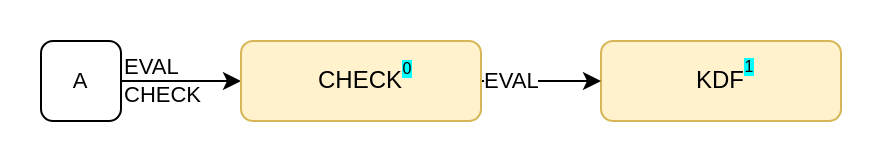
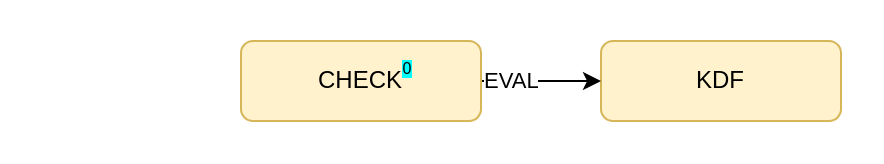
- <mxCell id="5" value="&lt;font style=&quot;background-color: rgb(0 , 255 , 255) ; font-size: 8px&quot;&gt;1&lt;/font&gt;" style="text;html=1;align=center;verticalAlign=middle;resizable=0;points=[];;autosize=1;" parent="1" vertex="1"><mxGeometry x="364" y="22" width="20" height="20" as="geometry" /></mxCell>
- <mxCell id="2" value="&lt;font color=&quot;#000000&quot;&gt;A&lt;/font&gt;" style="rounded=1;whiteSpace=wrap;html=1;labelBackgroundColor=none;fontSize=11;fontColor=#3333FF;" parent="1" vertex="1"><mxGeometry x="20" y="20" width="40" height="40" as="geometry" /></mxCell>
- <mxCell id="3" value="&lt;font color=&quot;#000000&quot;&gt;EVAL&lt;br&gt;CHECK&lt;br&gt;&lt;/font&gt;" style="edgeStyle=orthogonalEdgeStyle;rounded=1;orthogonalLoop=1;jettySize=auto;html=1;entryX=0;entryY=0.5;entryDx=0;entryDy=0;strokeColor=#000000;fontSize=11;fontColor=#3333FF;align=left;exitX=1;exitY=0.5;exitDx=0;exitDy=0;labelBackgroundColor=none;" parent="1" target="7" edge="1" source="2"><mxGeometry x="-1" relative="1" as="geometry"><mxPoint x="60" y="39" as="sourcePoint" /><mxPoint as="offset" /></mxGeometry></mxCell>
